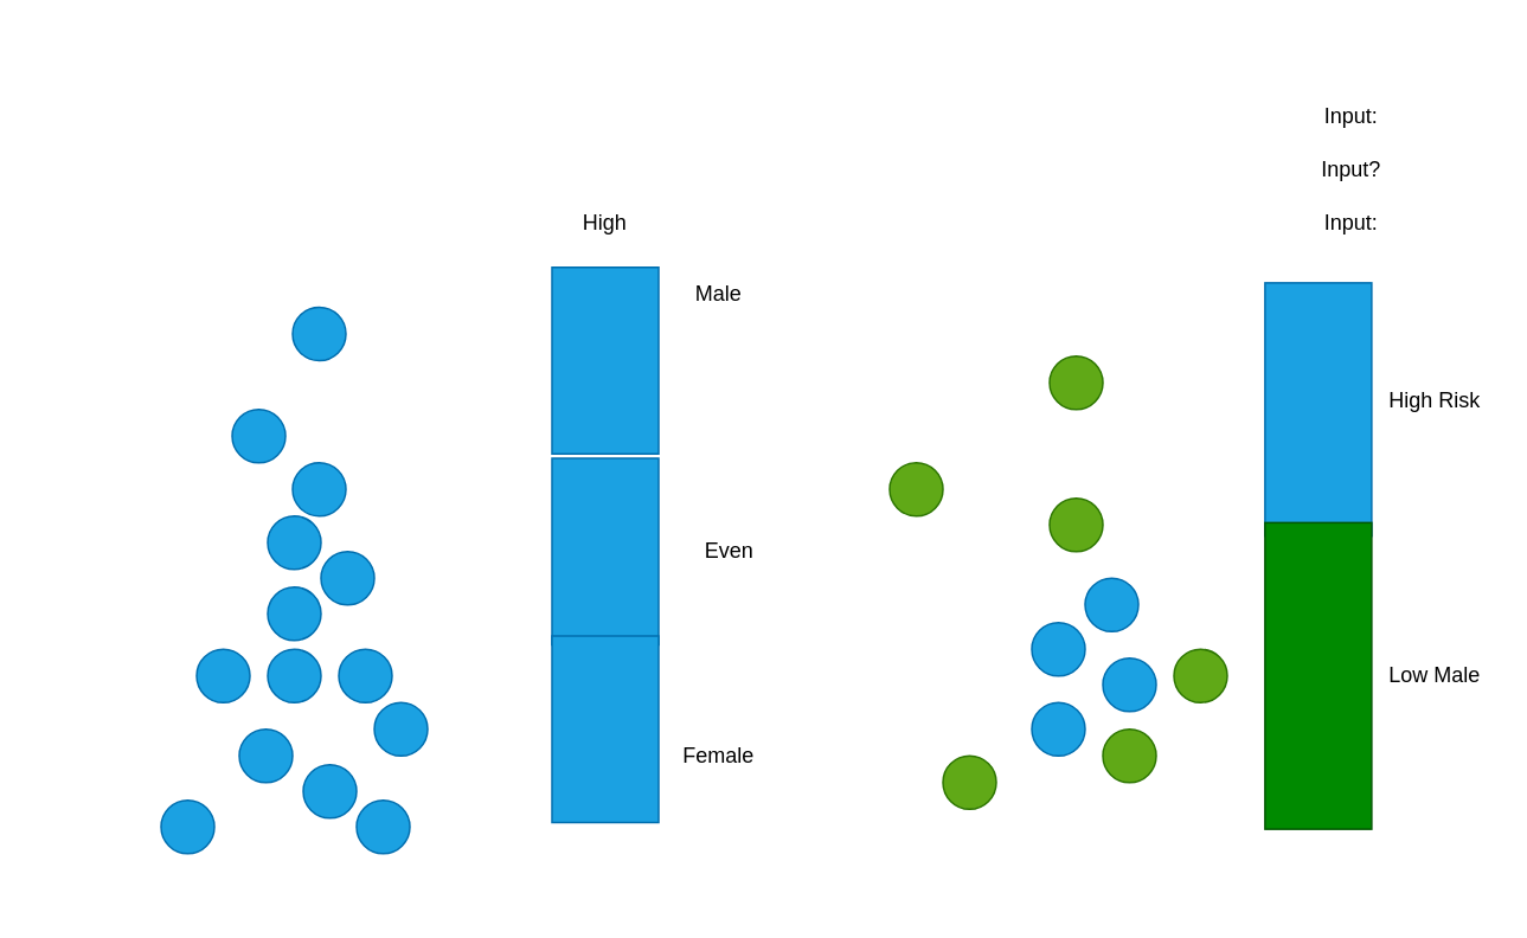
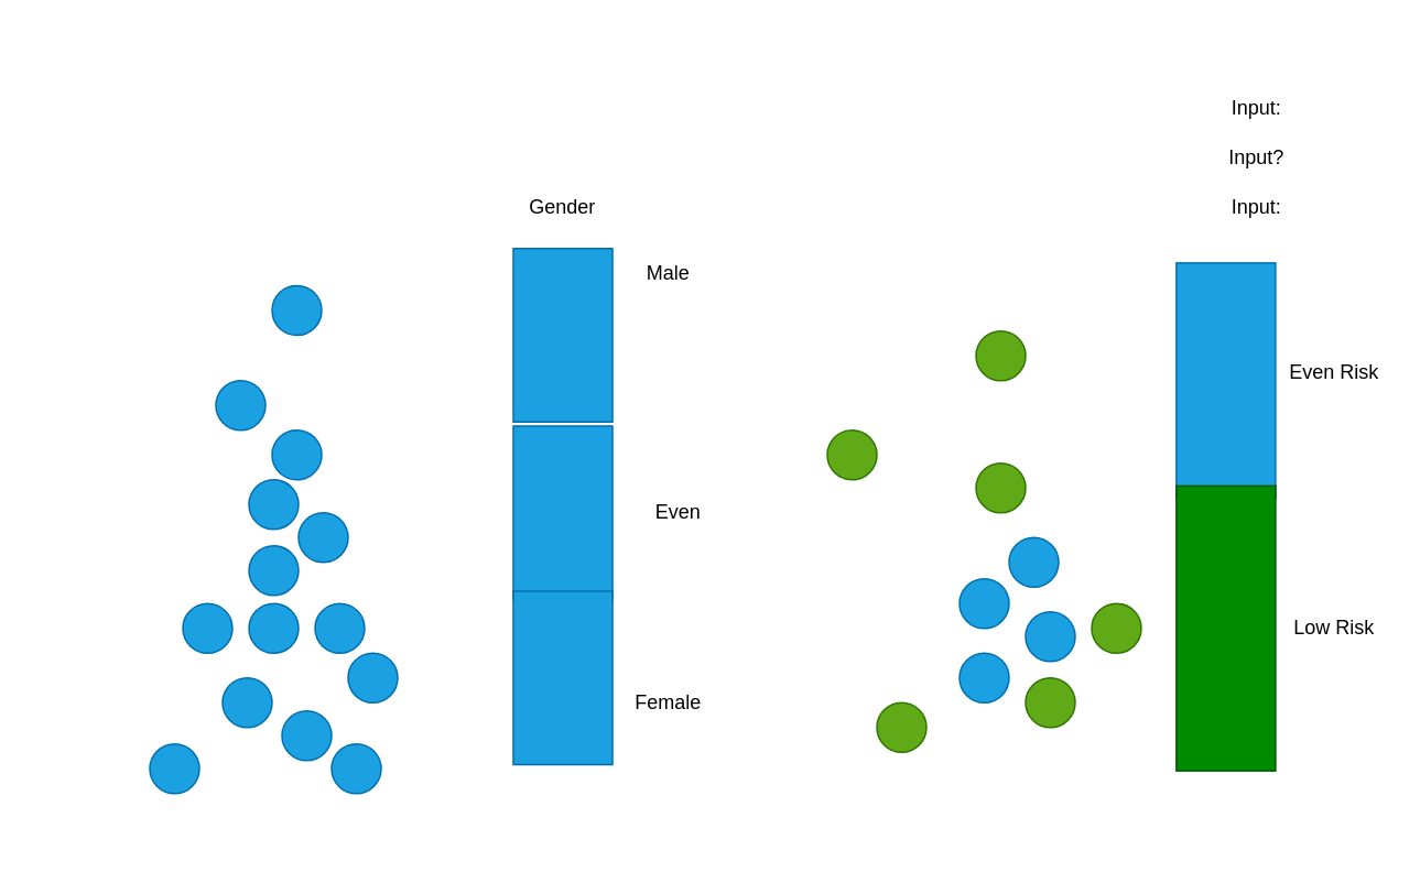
- <mxCell id="3" value="High" style="text;html=1;align=center;verticalAlign=middle;whiteSpace=wrap;rounded=0;" vertex="1" parent="1"><mxGeometry x="310" y="110" width="60" height="30" as="geometry" /></mxCell>
+ <mxCell id="3" value="Gender" style="text;html=1;align=center;verticalAlign=middle;whiteSpace=wrap;rounded=0;" vertex="1" parent="1"><mxGeometry x="310" y="110" width="60" height="30" as="geometry" /></mxCell>
- <mxCell id="30" value="High Risk" style="text;html=1;align=center;verticalAlign=middle;whiteSpace=wrap;rounded=0;" vertex="1" parent="1"><mxGeometry x="777" y="210" width="60" height="30" as="geometry" /></mxCell>
+ <mxCell id="30" value="Even Risk" style="text;html=1;align=center;verticalAlign=middle;whiteSpace=wrap;rounded=0;" vertex="1" parent="1"><mxGeometry x="777" y="210" width="60" height="30" as="geometry" /></mxCell>
- <mxCell id="31" value="Low Male" style="text;html=1;align=center;verticalAlign=middle;whiteSpace=wrap;rounded=0;" vertex="1" parent="1"><mxGeometry x="777" y="365" width="60" height="30" as="geometry" /></mxCell>
+ <mxCell id="31" value="Low Risk" style="text;html=1;align=center;verticalAlign=middle;whiteSpace=wrap;rounded=0;" vertex="1" parent="1"><mxGeometry x="777" y="365" width="60" height="30" as="geometry" /></mxCell>
